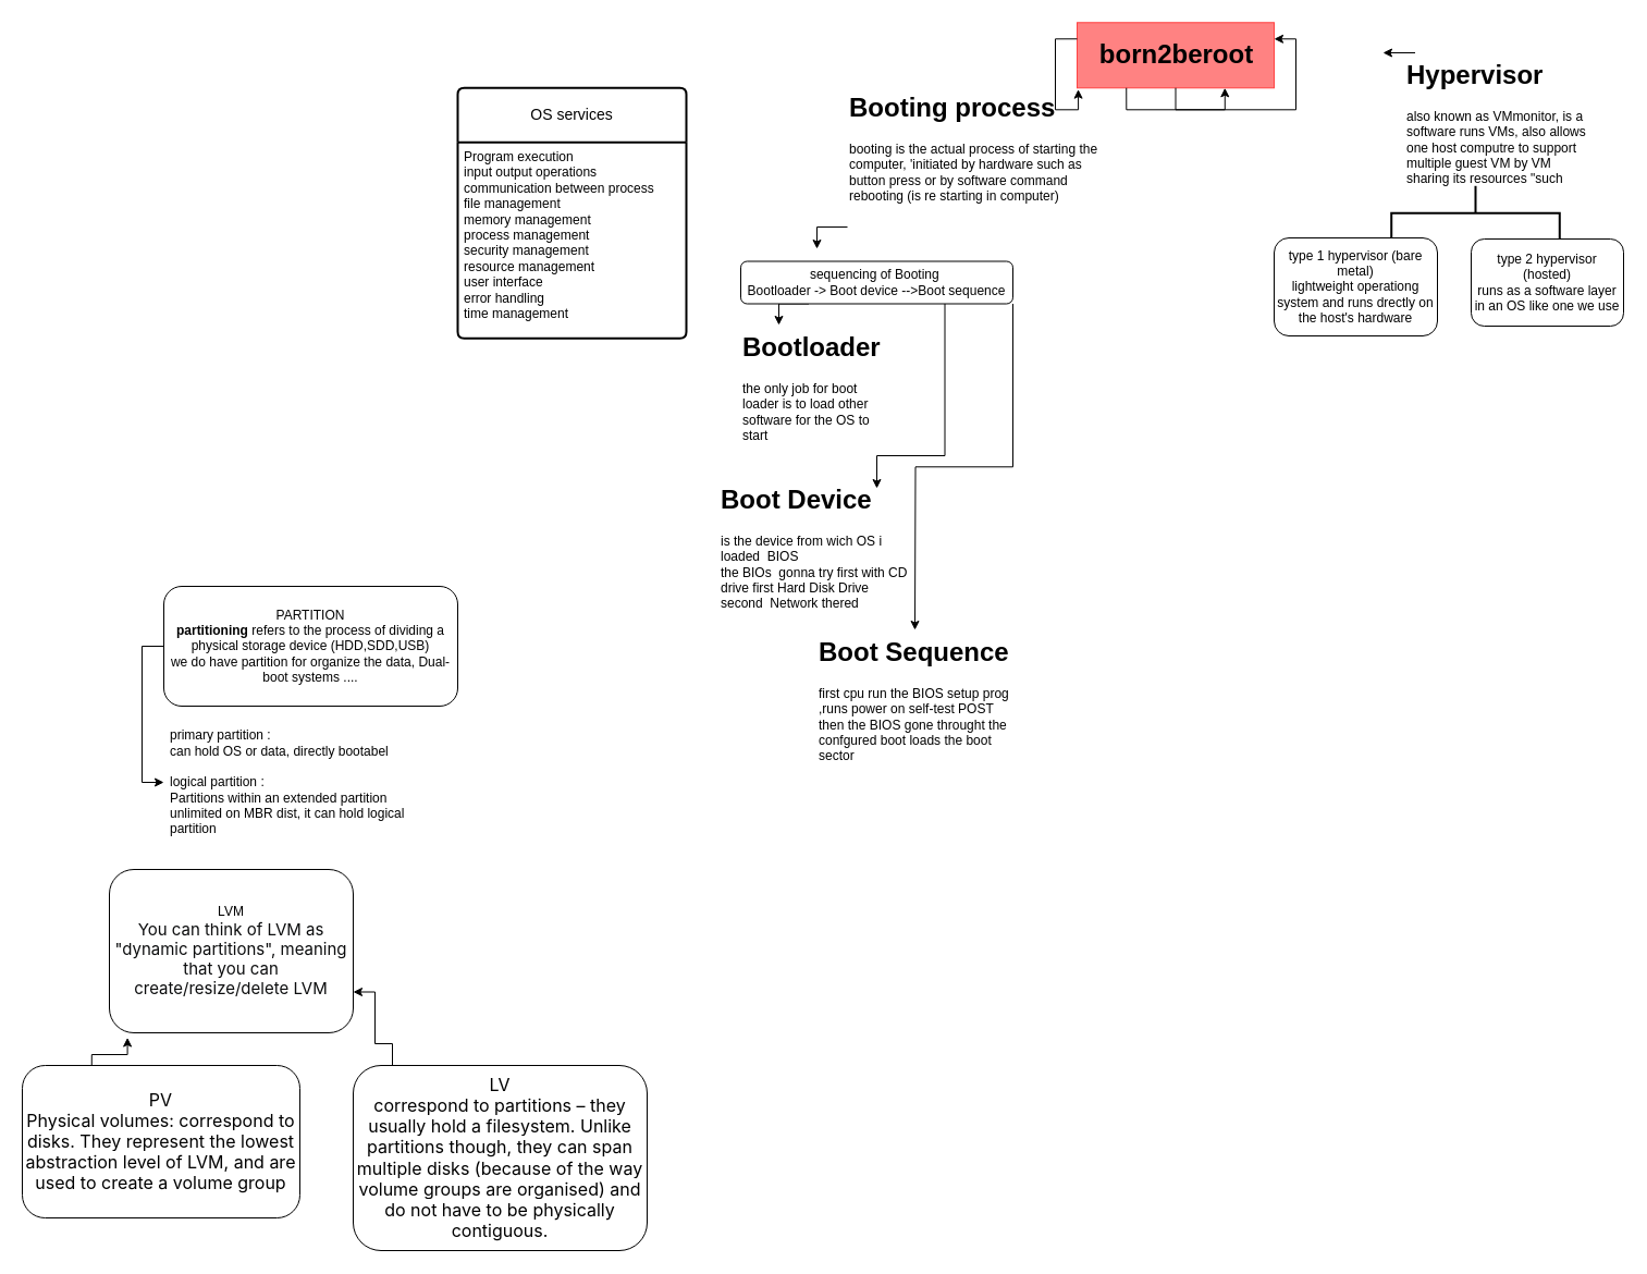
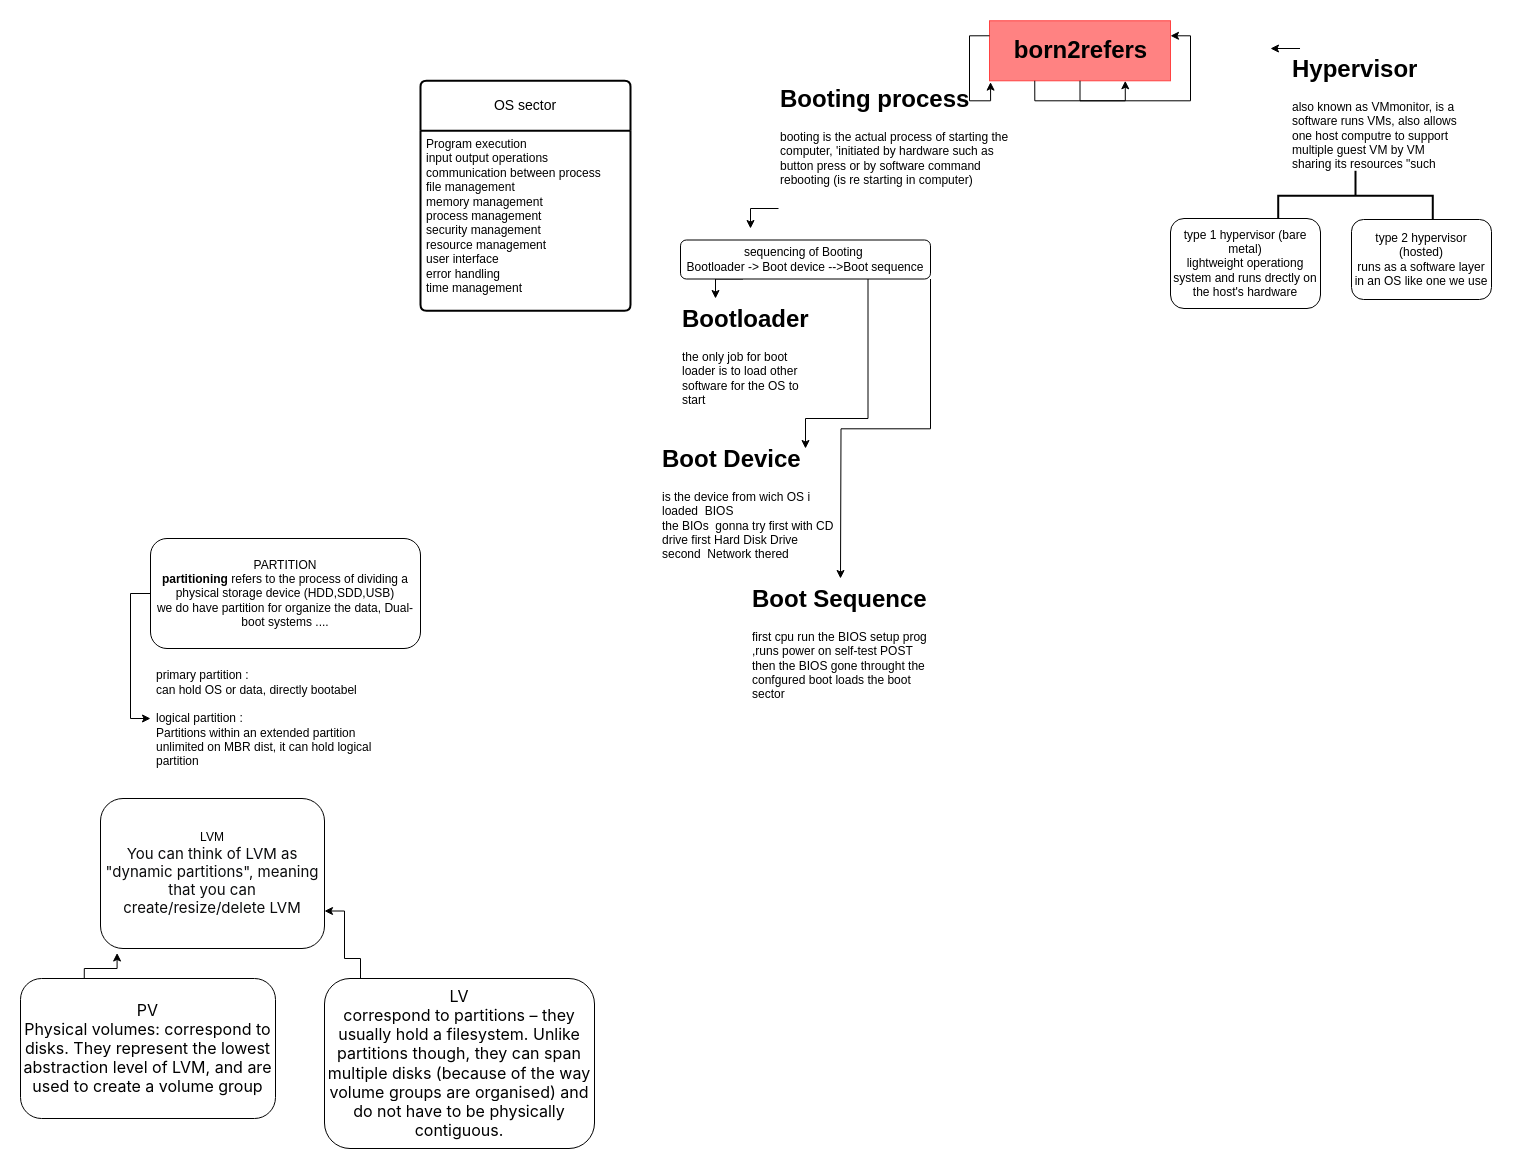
- <mxCell id="2" value="born2beroot" style="text;strokeColor=#FF4242;fillColor=#FF8282;html=1;fontSize=24;fontStyle=1;verticalAlign=middle;align=center;" vertex="1" parent="1"><mxGeometry x="989" y="20.28" width="181" height="60" as="geometry" /></mxCell>
+ <mxCell id="2" value="born2refers" style="text;strokeColor=#FF4242;fillColor=#FF8282;html=1;fontSize=24;fontStyle=1;verticalAlign=middle;align=center;" vertex="1" parent="1"><mxGeometry x="989" y="20.28" width="181" height="60" as="geometry" /></mxCell>
- <mxCell id="17" value="OS services" style="swimlane;childLayout=stackLayout;horizontal=1;startSize=50;horizontalStack=0;rounded=1;fontSize=14;fontStyle=0;strokeWidth=2;resizeParent=0;resizeLast=1;shadow=0;dashed=0;align=center;arcSize=4;whiteSpace=wrap;html=1;" vertex="1" parent="1"><mxGeometry x="420" y="80.28" width="210" height="230" as="geometry" /></mxCell>
+ <mxCell id="17" value="OS sector" style="swimlane;childLayout=stackLayout;horizontal=1;startSize=50;horizontalStack=0;rounded=1;fontSize=14;fontStyle=0;strokeWidth=2;resizeParent=0;resizeLast=1;shadow=0;dashed=0;align=center;arcSize=4;whiteSpace=wrap;html=1;" vertex="1" parent="1"><mxGeometry x="420" y="80.28" width="210" height="230" as="geometry" /></mxCell>
